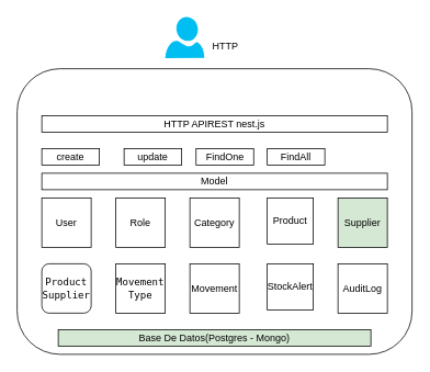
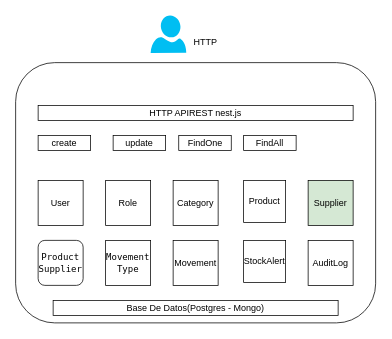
- <mxCell id="20" value="Model" style="rounded=0;whiteSpace=wrap;html=1;" vertex="1" parent="1"><mxGeometry x="50" y="210" width="420" height="20" as="geometry" /></mxCell>
- <mxCell id="21" value="Base De Datos(Postgres - Mongo)" style="rounded=0;whiteSpace=wrap;html=1;fillColor=#d5e8d4;" vertex="1" parent="1"><mxGeometry x="70" y="400" width="380" height="20" as="geometry" /></mxCell>
+ <mxCell id="21" value="Base De Datos(Postgres - Mongo)" style="rounded=0;whiteSpace=wrap;html=1;" vertex="1" parent="1"><mxGeometry x="70" y="400" width="380" height="20" as="geometry" /></mxCell>
